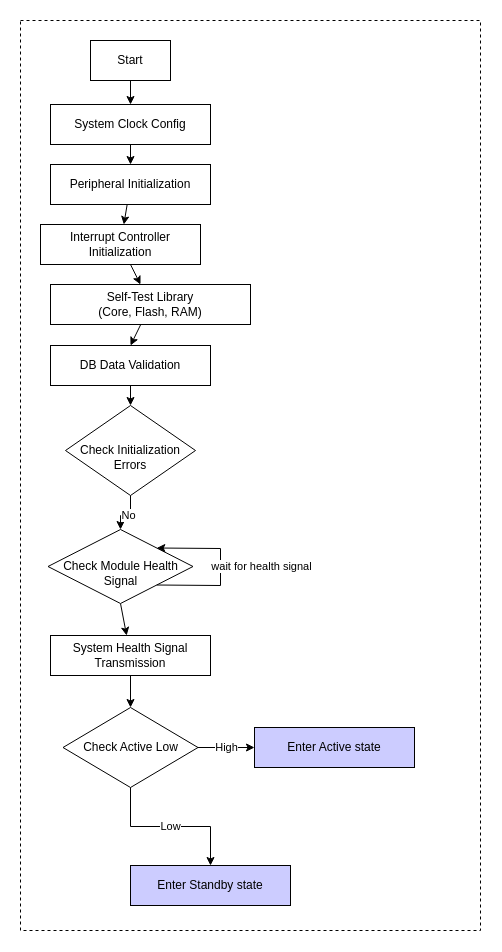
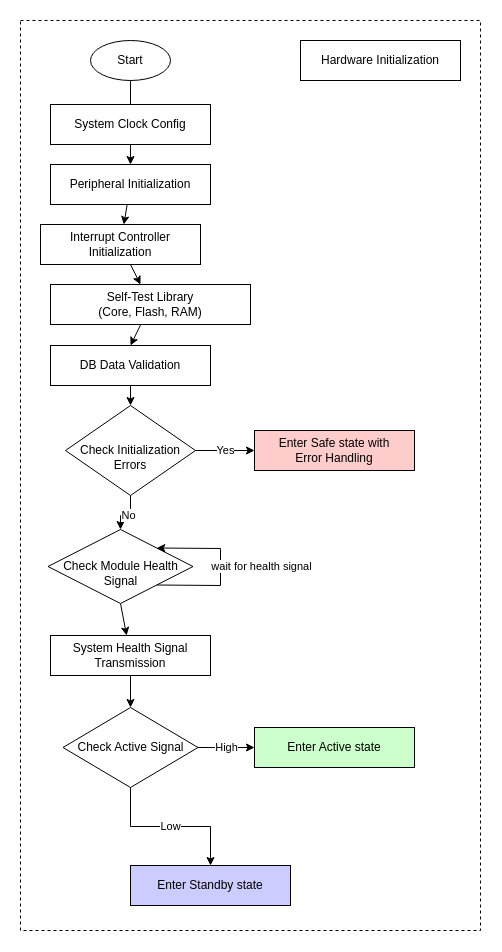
- <mxCell id="3" value="Start" style="whiteSpace=wrap;html=1;aspect=fixed;rounded=0;" vertex="1" parent="1"><mxGeometry x="90" y="40" width="80" height="40" as="geometry" /></mxCell>
+ <mxCell id="3" value="Start" style="ellipse;whiteSpace=wrap;html=1;aspect=fixed;" vertex="1" parent="1"><mxGeometry x="90" y="40" width="80" height="40" as="geometry" /></mxCell>
+ <mxCell id="4" value="Hardware Initialization" style="rounded=0;whiteSpace=wrap;html=1;" vertex="1" parent="1"><mxGeometry x="300" y="40" width="160" height="40" as="geometry" /></mxCell>
- <mxCell id="16" style="exitX=0.5;exitY=1;exitDx=0;exitDy=0;" edge="1" parent="1" source="3" target="5"><mxGeometry relative="1" as="geometry" /></mxCell>
+ <mxCell id="16" style="exitX=0.5;exitY=1;exitDx=0;exitDy=0;endArrow=none;" edge="1" parent="1" source="3" target="5"><mxGeometry relative="1" as="geometry" /></mxCell>
+ <mxCell id="25" value="Yes" style="edgeStyle=orthogonalEdgeStyle;rounded=0;orthogonalLoop=1;jettySize=auto;html=1;exitX=1;exitY=0.5;exitDx=0;exitDy=0;entryX=0;entryY=0.5;entryDx=0;entryDy=0;" edge="1" parent="1" source="10" target="11"><mxGeometry relative="1" as="geometry"><mxPoint x="150" y="455" as="sourcePoint" /><mxPoint x="310" y="435" as="targetPoint" /></mxGeometry></mxCell>
+ <mxCell id="11" value="Enter Safe state with&lt;div&gt;Error Handling&lt;/div&gt;" style="rounded=0;whiteSpace=wrap;html=1;fillColor=#ffcccc;" vertex="1" parent="1"><mxGeometry x="254" y="430" width="160" height="40" as="geometry" /></mxCell>
- <mxCell id="13" value="Check Active Low" style="rhombus;whiteSpace=wrap;html=1;" vertex="1" parent="1"><mxGeometry x="62.5" y="707" width="135" height="80" as="geometry" /></mxCell>
+ <mxCell id="13" value="Check Active Signal" style="rhombus;whiteSpace=wrap;html=1;" vertex="1" parent="1"><mxGeometry x="62.5" y="707" width="135" height="80" as="geometry" /></mxCell>
- <mxCell id="14" value="Enter Active state" style="rounded=0;whiteSpace=wrap;html=1;fillColor=#ccccff;" vertex="1" parent="1"><mxGeometry x="254" y="727" width="160" height="40" as="geometry" /></mxCell>
+ <mxCell id="14" value="Enter Active state" style="rounded=0;whiteSpace=wrap;html=1;fillColor=#ccffcc;" vertex="1" parent="1"><mxGeometry x="254" y="727" width="160" height="40" as="geometry" /></mxCell>
